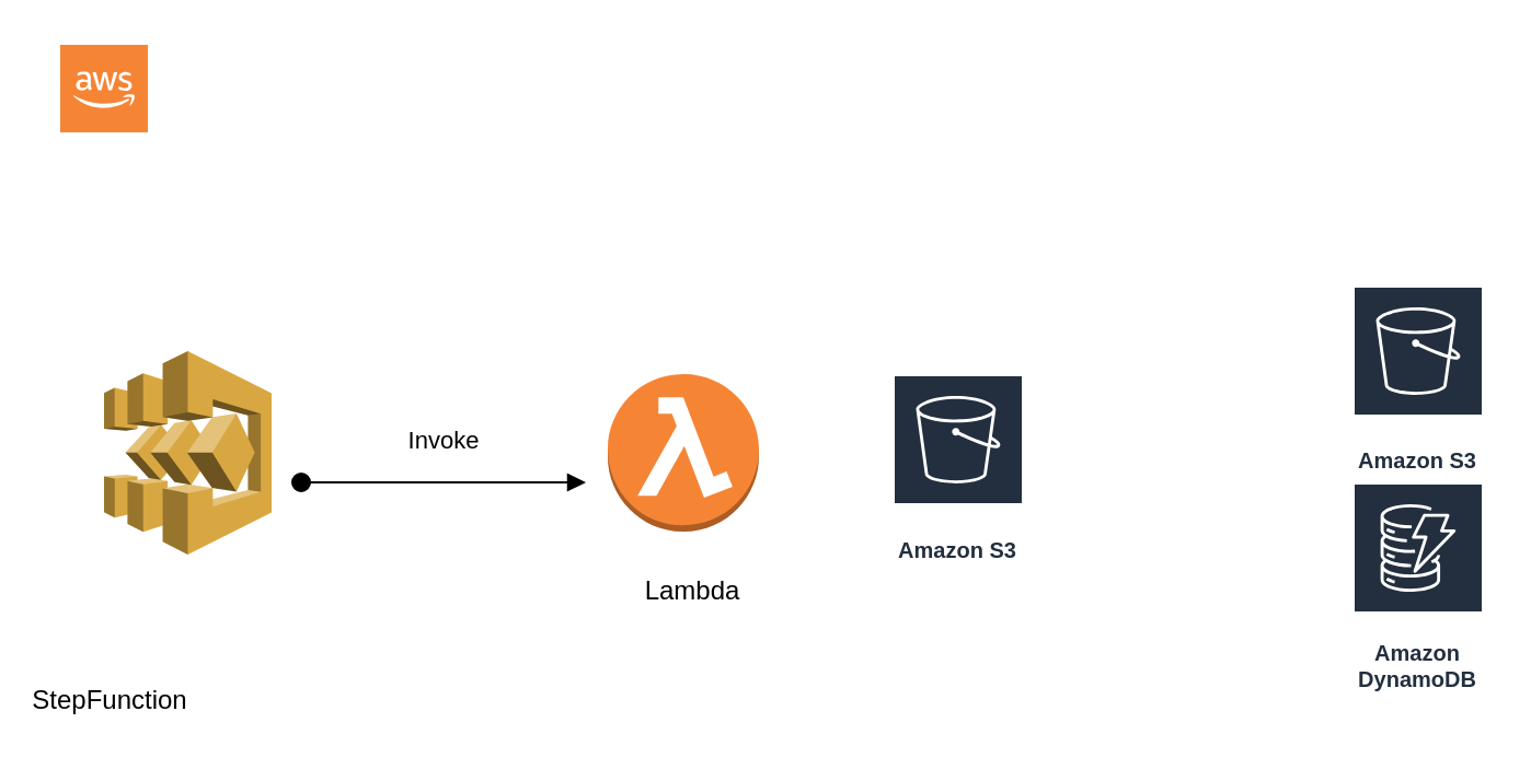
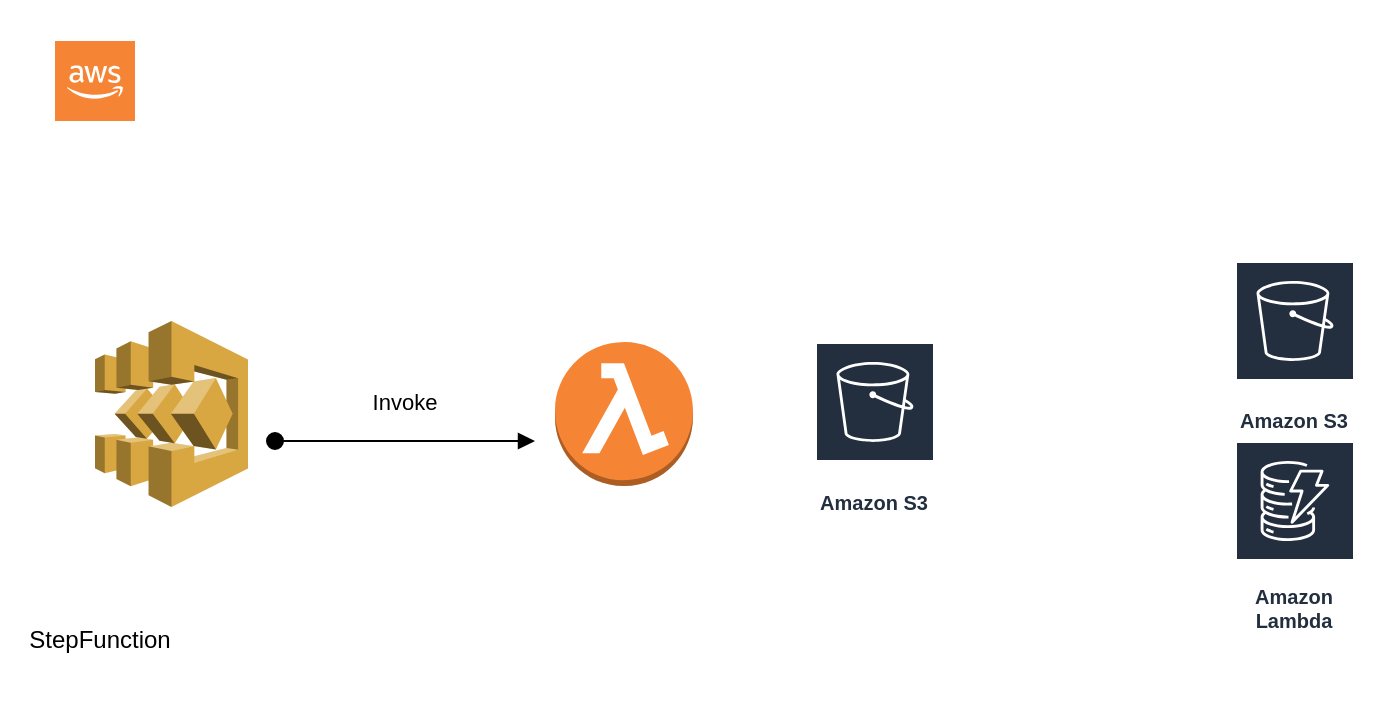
- <mxCell id="9" value="Lambda" style="text;html=1;align=center;verticalAlign=middle;whiteSpace=wrap;rounded=0;" vertex="1" parent="1"><mxGeometry x="286" y="255" width="60" height="30" as="geometry" /></mxCell>
- <mxCell id="6" value="Amazon DynamoDB" style="sketch=0;outlineConnect=0;fontColor=#232F3E;gradientColor=none;strokeColor=#ffffff;fillColor=#232F3E;dashed=0;verticalLabelPosition=middle;verticalAlign=bottom;align=center;html=1;whiteSpace=wrap;fontSize=10;fontStyle=1;spacing=3;shape=mxgraph.aws4.productIcon;prIcon=mxgraph.aws4.dynamodb;" vertex="1" parent="1"><mxGeometry x="617" y="220" width="60" height="100" as="geometry" /></mxCell>
+ <mxCell id="6" value="Amazon Lambda" style="sketch=0;outlineConnect=0;fontColor=#232F3E;gradientColor=none;strokeColor=#ffffff;fillColor=#232F3E;dashed=0;verticalLabelPosition=middle;verticalAlign=bottom;align=center;html=1;whiteSpace=wrap;fontSize=10;fontStyle=1;spacing=3;shape=mxgraph.aws4.productIcon;prIcon=mxgraph.aws4.dynamodb;" vertex="1" parent="1"><mxGeometry x="617" y="220" width="60" height="100" as="geometry" /></mxCell>
